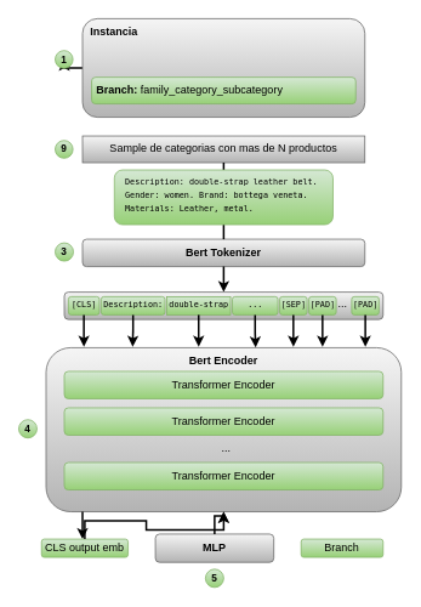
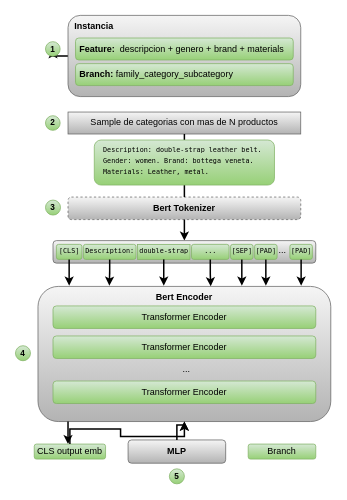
+ <mxCell id="45" value="&lt;b&gt;&amp;nbsp;Feature:&amp;nbsp;&amp;nbsp;&lt;/b&gt;&lt;span style=&quot;background-color: initial;&quot;&gt;descripcion + genero +&amp;nbsp;&lt;/span&gt;&lt;span style=&quot;background-color: initial;&quot;&gt;brand +&amp;nbsp;&lt;/span&gt;&lt;span style=&quot;background-color: initial;&quot;&gt;materials&lt;/span&gt;&lt;span style=&quot;background-color: initial;&quot;&gt;&lt;br&gt;&lt;/span&gt;" style="rounded=1;whiteSpace=wrap;html=1;align=left;fillColor=#d5e8d4;gradientColor=#97d077;strokeColor=#82b366;" vertex="1" parent="44"><mxGeometry x="40" width="290" height="29.259" as="geometry" /></mxCell>
- <mxCell id="40" value="9" style="ellipse;whiteSpace=wrap;html=1;aspect=fixed;fontSize=11;fillColor=#d5e8d4;strokeColor=#82b366;fontStyle=1;gradientColor=#97d077;" vertex="1" parent="38"><mxGeometry y="4.877" width="19.506" height="19.506" as="geometry" /></mxCell>
+ <mxCell id="40" value="2" style="ellipse;whiteSpace=wrap;html=1;aspect=fixed;fontSize=11;fillColor=#d5e8d4;strokeColor=#82b366;fontStyle=1;gradientColor=#97d077;" vertex="1" parent="38"><mxGeometry y="4.877" width="19.506" height="19.506" as="geometry" /></mxCell>
- <mxCell id="4" value="&lt;b&gt;Bert Tokenizer&lt;/b&gt;" style="rounded=1;whiteSpace=wrap;html=1;fillColor=#f5f5f5;gradientColor=#b3b3b3;strokeColor=#666666;" vertex="1" parent="3"><mxGeometry x="30" width="310" height="30" as="geometry" /></mxCell>
+ <mxCell id="4" value="&lt;b&gt;Bert Tokenizer&lt;/b&gt;" style="rounded=1;whiteSpace=wrap;html=1;fillColor=#f5f5f5;gradientColor=#b3b3b3;strokeColor=#666666;dashed=1;" vertex="1" parent="3"><mxGeometry x="30" width="310" height="30" as="geometry" /></mxCell>
